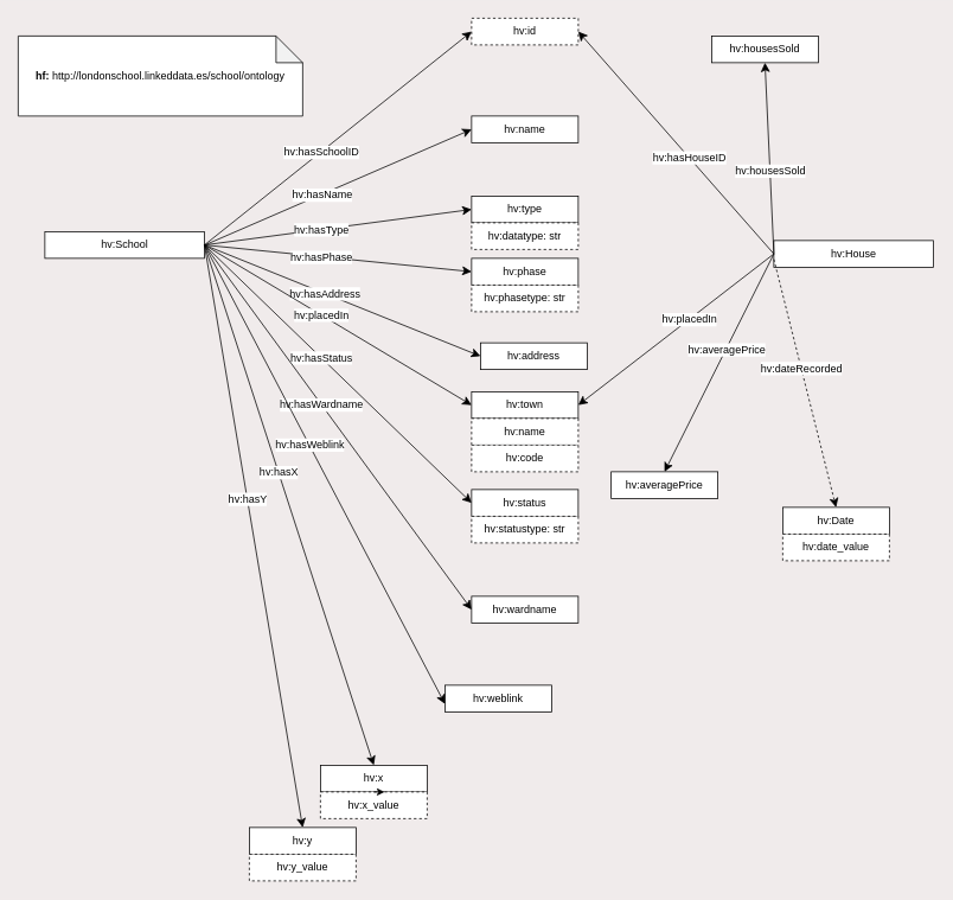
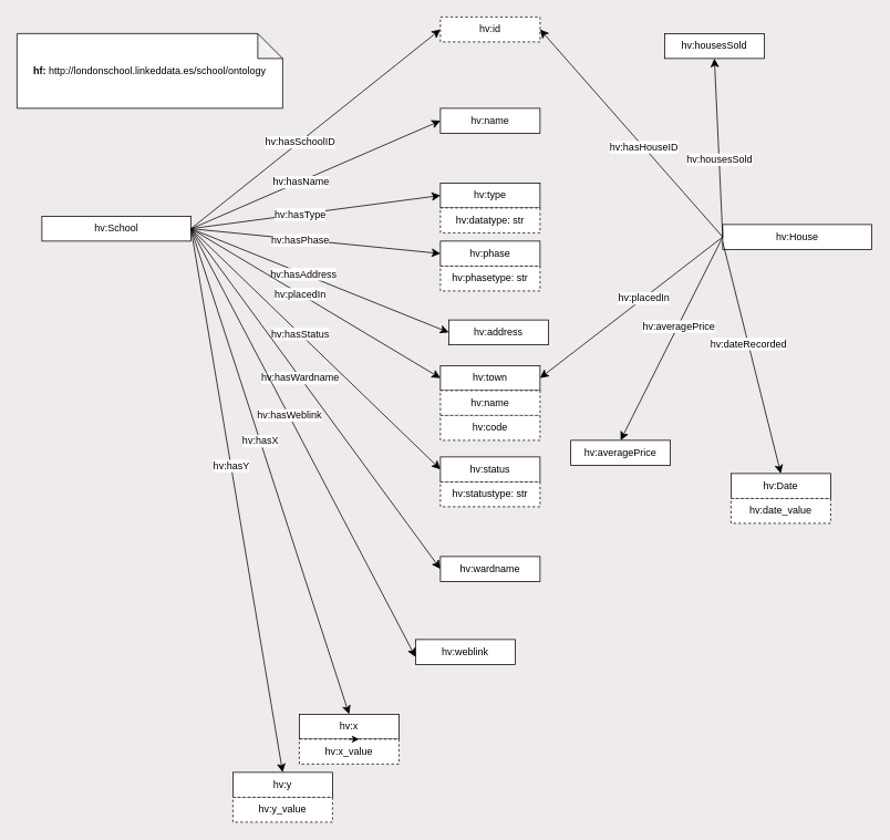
- <mxCell id="59" value="" style="endArrow=classic;html=1;exitX=0;exitY=0.7;exitDx=0;exitDy=0;entryX=0.5;entryY=0;entryDx=0;entryDy=0;endSize=8;rounded=0;dashed=1;" parent="1" source="46" target="57" edge="1"><mxGeometry width="50" height="50" relative="1" as="geometry"><mxPoint x="953" y="320" as="sourcePoint" /><mxPoint x="830" y="565" as="targetPoint" /></mxGeometry></mxCell>
+ <mxCell id="59" value="" style="endArrow=classic;html=1;exitX=0;exitY=0.7;exitDx=0;exitDy=0;entryX=0.5;entryY=0;entryDx=0;entryDy=0;endSize=8;rounded=0;" parent="1" source="46" target="57" edge="1"><mxGeometry width="50" height="50" relative="1" as="geometry"><mxPoint x="953" y="320" as="sourcePoint" /><mxPoint x="830" y="565" as="targetPoint" /></mxGeometry></mxCell>
